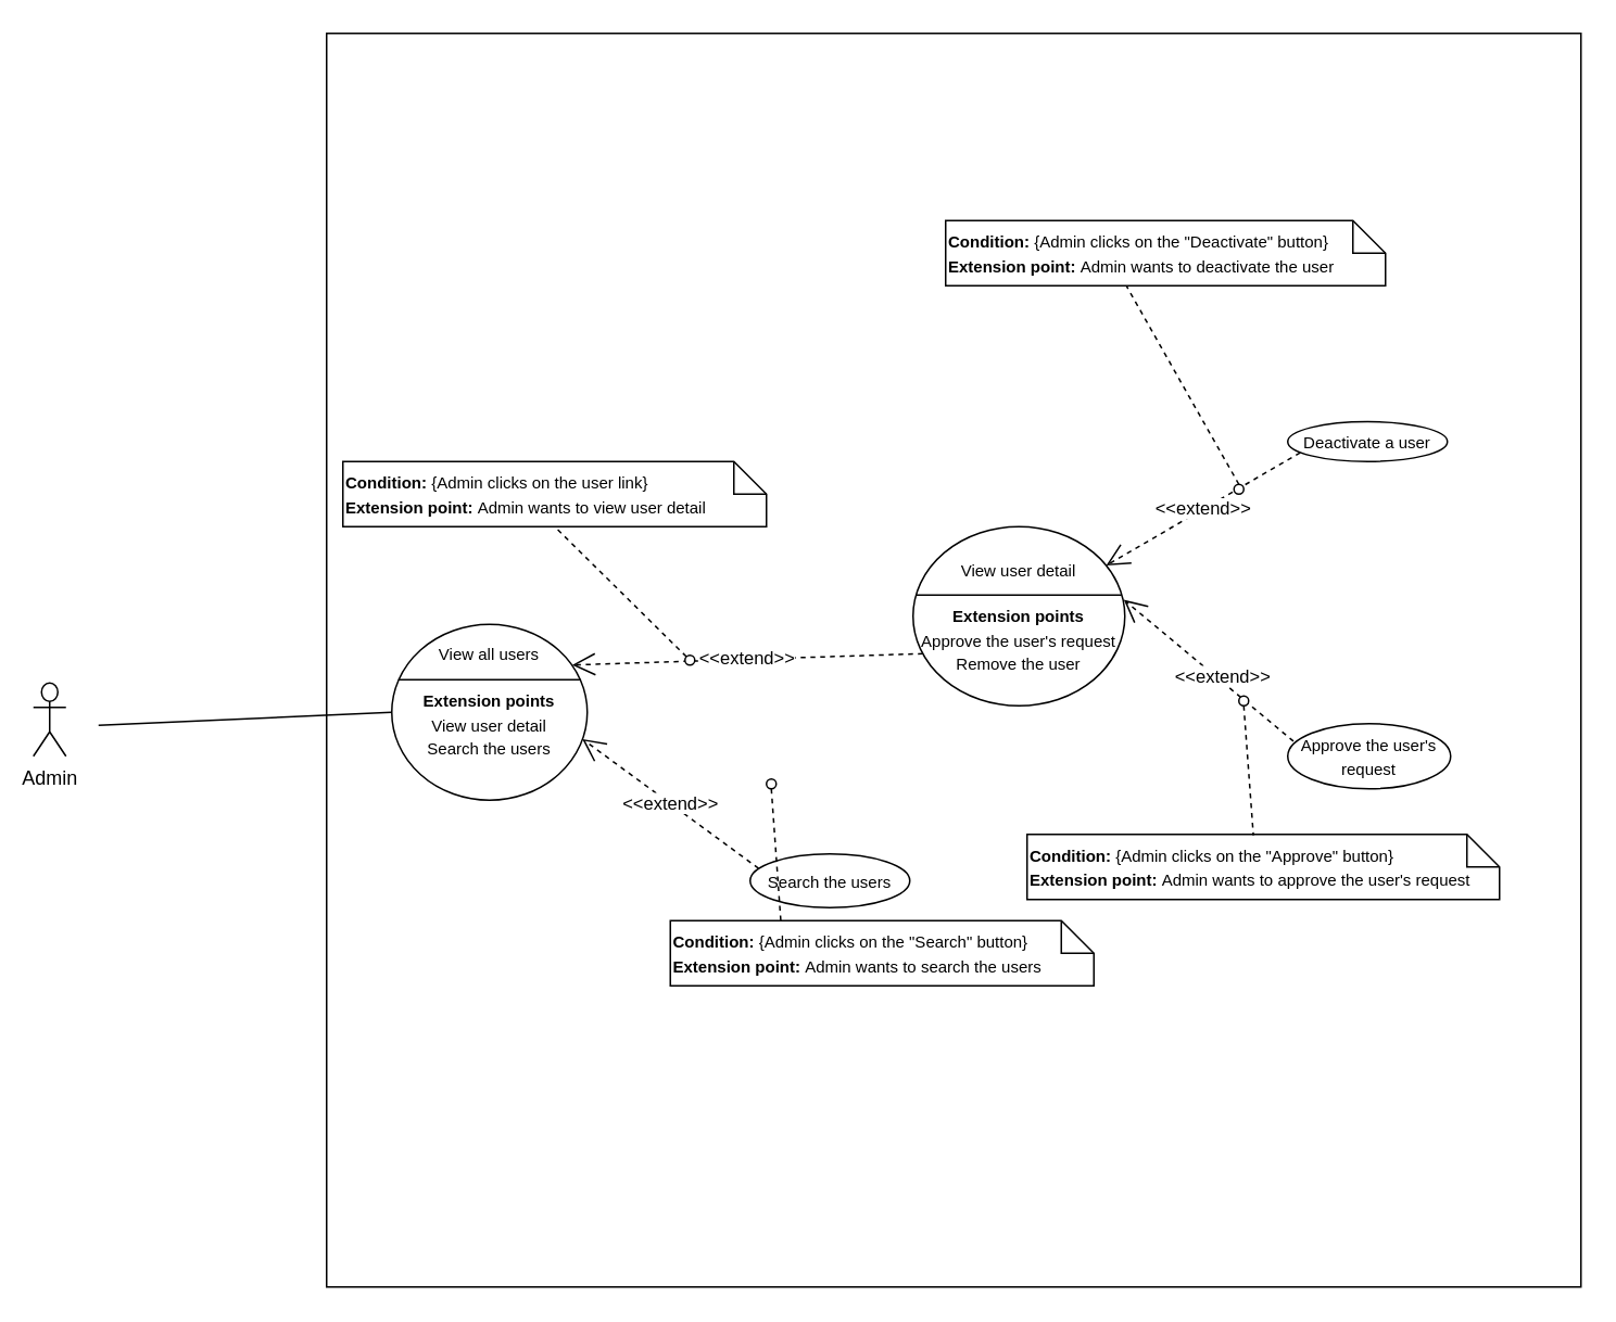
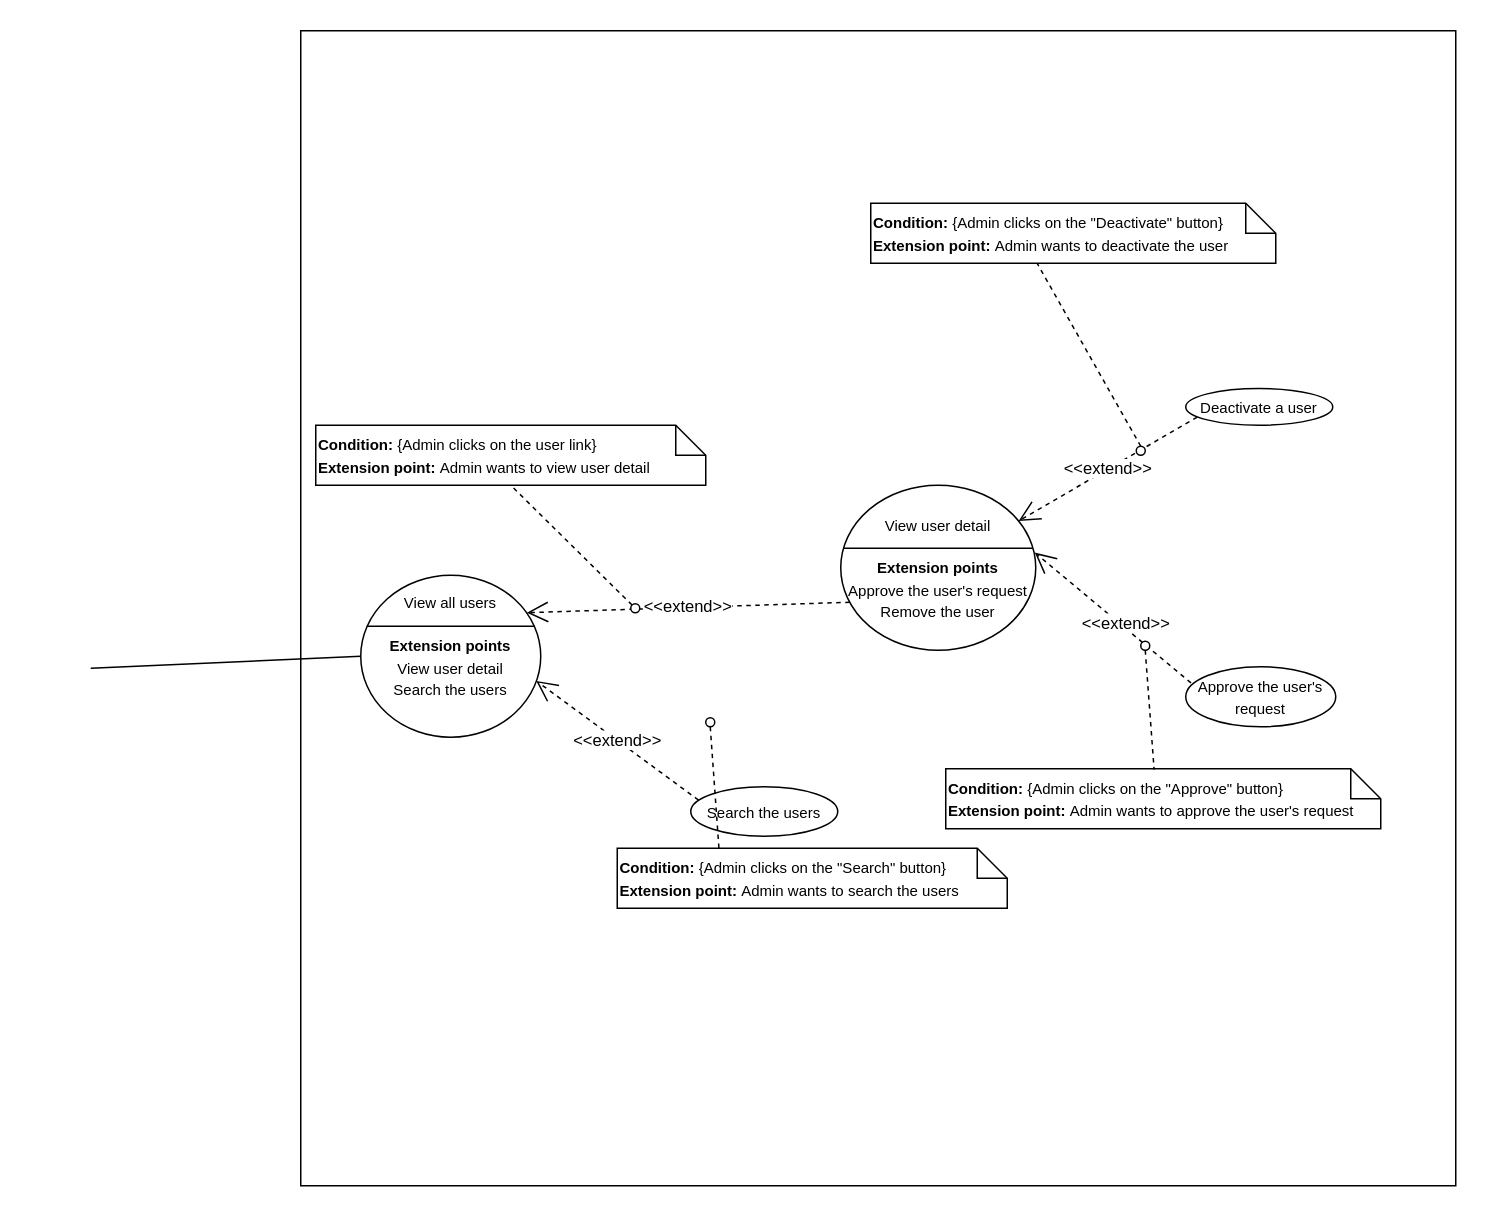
- <mxCell id="3" value="Admin" style="shape=umlActor;verticalLabelPosition=bottom;verticalAlign=top;html=1;outlineConnect=0;" parent="1" vertex="1"><mxGeometry x="20" y="419" width="20" height="45" as="geometry" /></mxCell>
